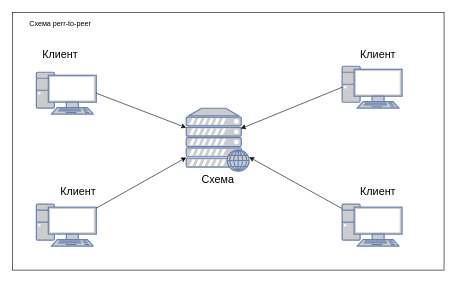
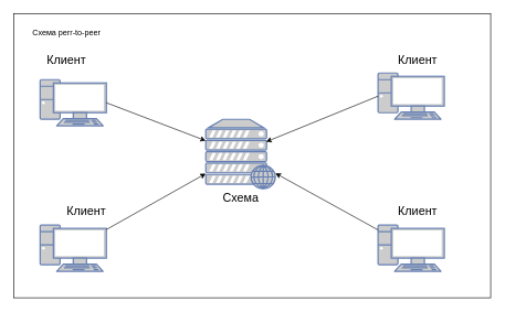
- <mxCell id="17" value="Схема perr-to-peer" style="text;html=1;strokeColor=none;fillColor=none;align=center;verticalAlign=middle;whiteSpace=wrap;rounded=0;" vertex="1" parent="1"><mxGeometry x="40" y="30" width="120" height="20" as="geometry" /></mxCell>
+ <mxCell id="17" value="Схема perr-to-peer" style="text;html=1;strokeColor=none;fillColor=none;align=center;verticalAlign=middle;whiteSpace=wrap;rounded=0;" vertex="1" parent="1"><mxGeometry x="40" y="40" width="120" height="20" as="geometry" /></mxCell>
